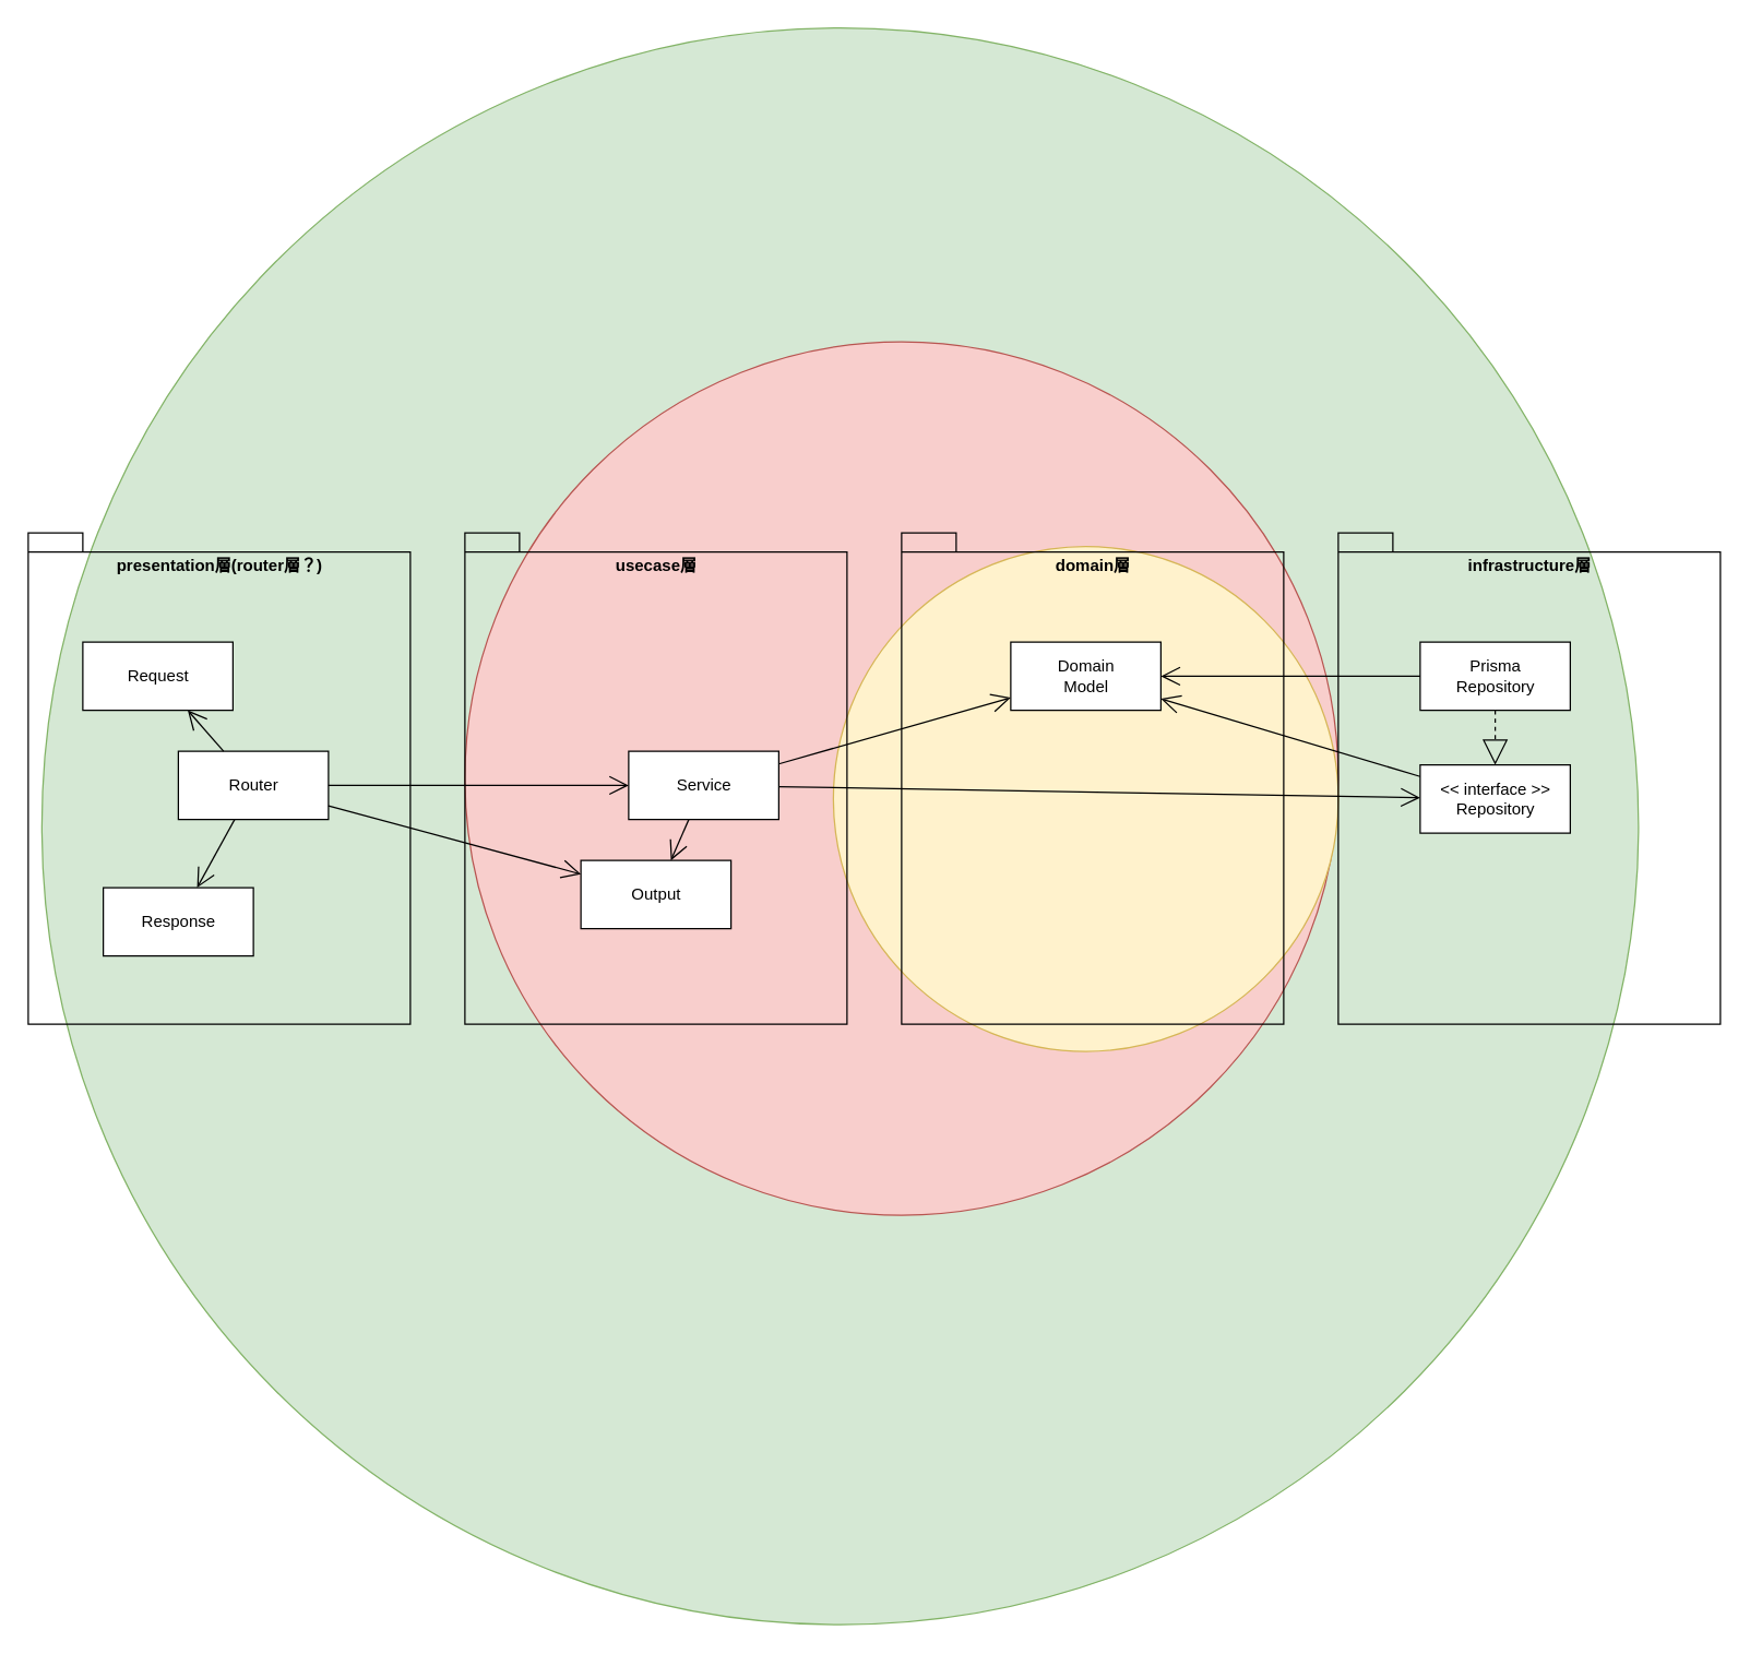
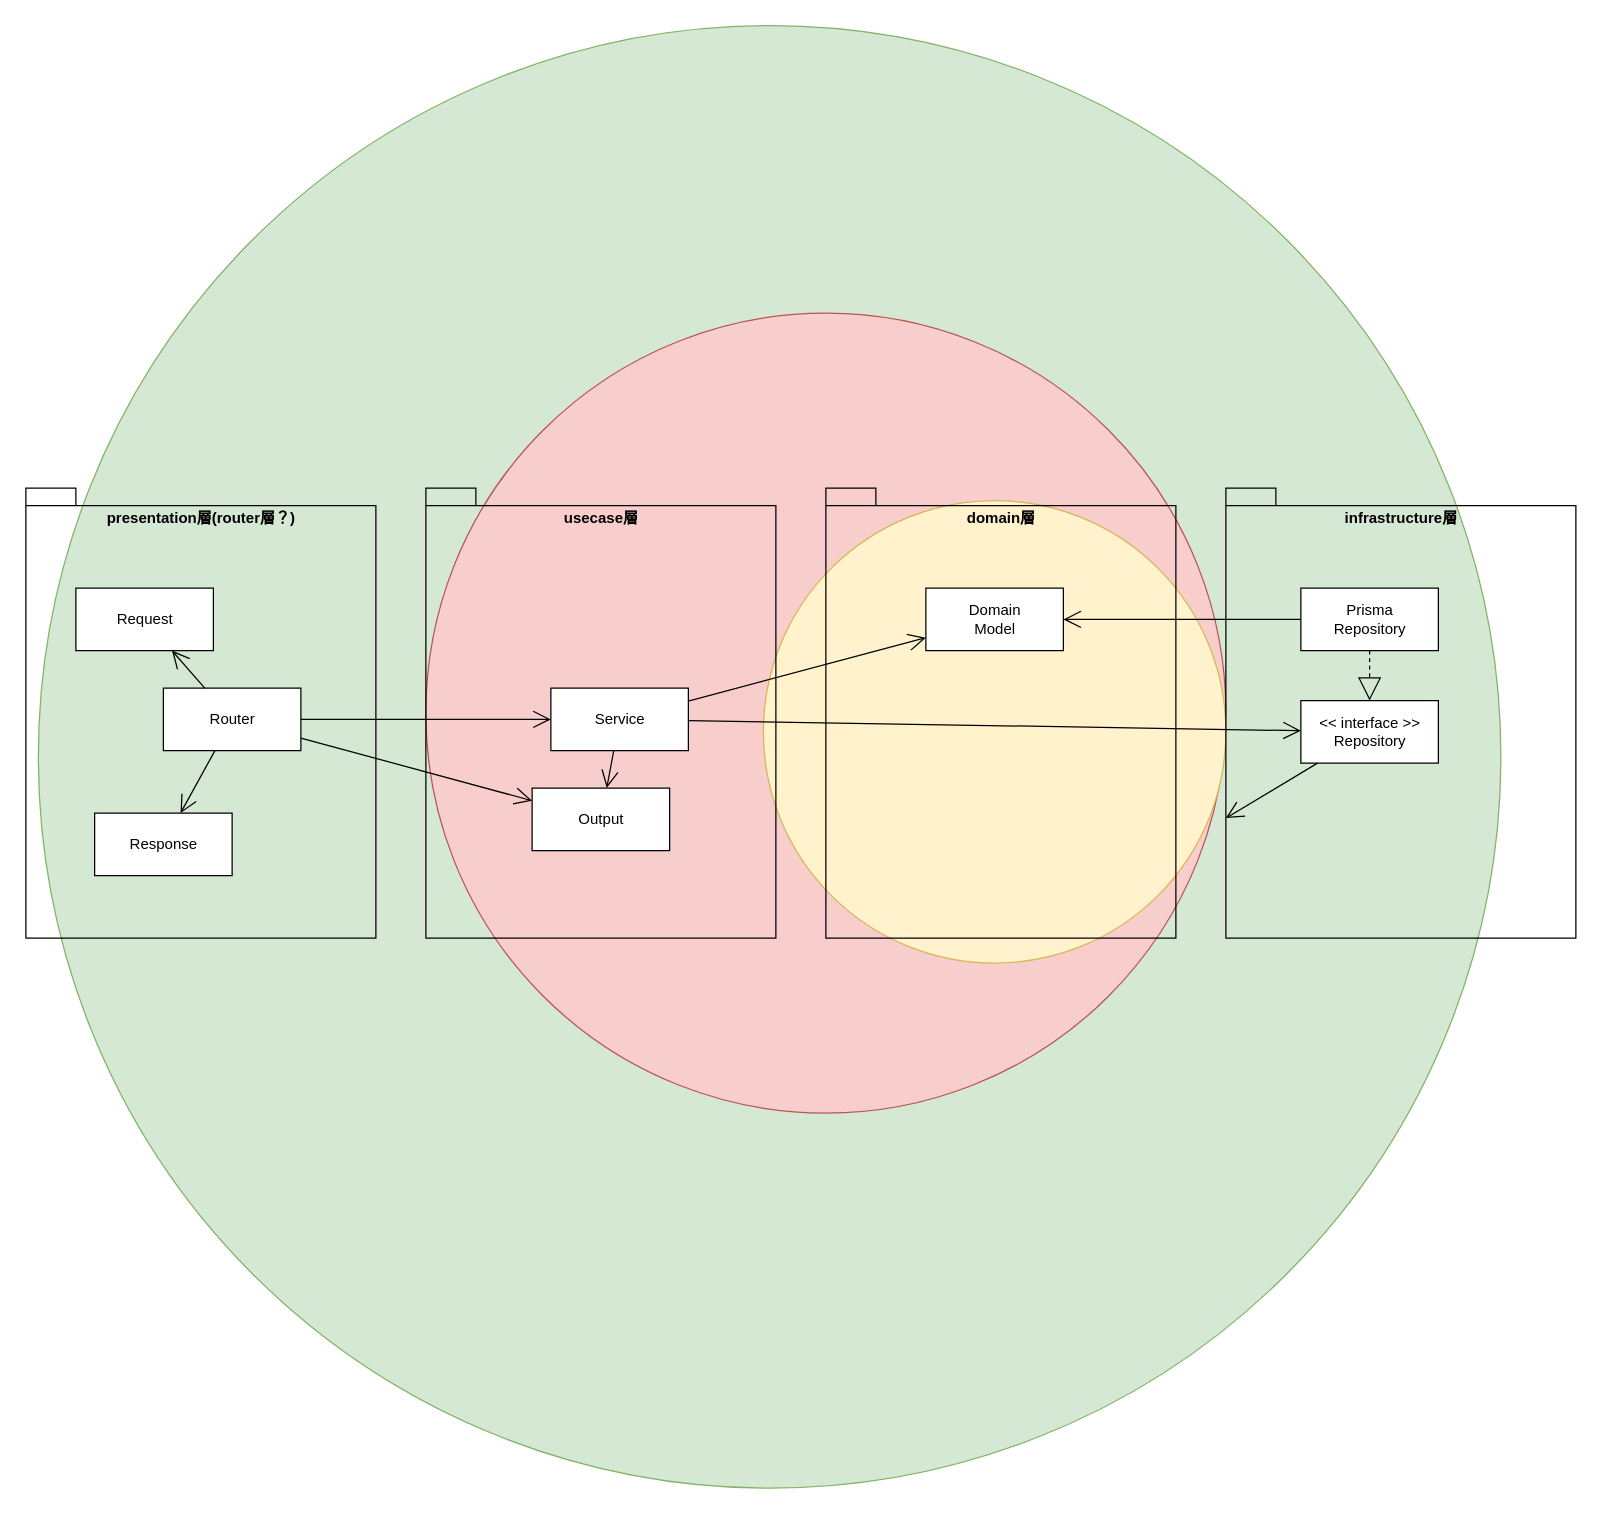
- <mxCell id="24" value="" style="endArrow=open;endFill=1;endSize=12;html=1;" parent="1" source="23" target="20" edge="1"><mxGeometry width="160" relative="1" as="geometry"><mxPoint x="1030" y="505" as="sourcePoint" /><mxPoint x="860" y="505" as="targetPoint" /></mxGeometry></mxCell>
+ <mxCell id="24" value="" style="endArrow=open;endFill=1;endSize=12;html=1;" parent="1" source="23" target="8" edge="1"><mxGeometry width="160" relative="1" as="geometry"><mxPoint x="1030" y="505" as="sourcePoint" /><mxPoint x="860" y="505" as="targetPoint" /></mxGeometry></mxCell>
- <mxCell id="12" value="Service" style="html=1;" parent="1" vertex="1"><mxGeometry x="460" y="550" width="110" height="50" as="geometry" /></mxCell>
+ <mxCell id="12" value="Service" style="html=1;" parent="1" vertex="1"><mxGeometry x="440" y="550" width="110" height="50" as="geometry" /></mxCell>
